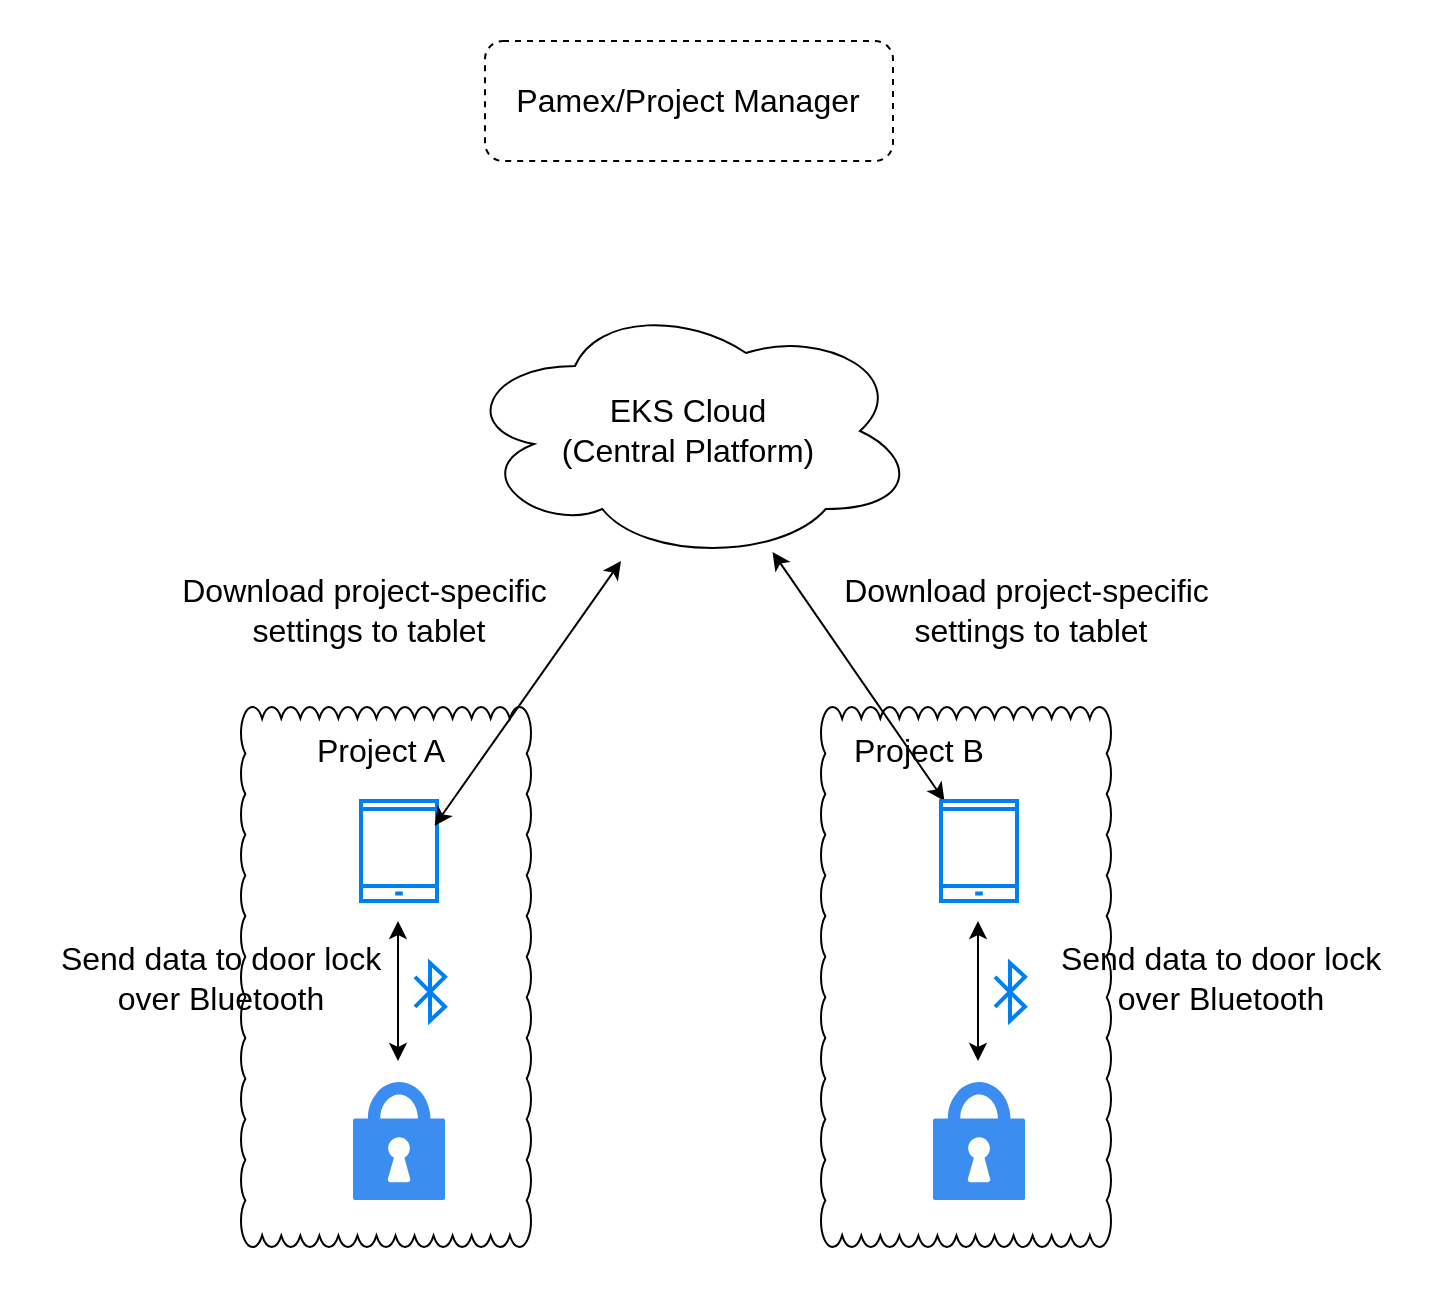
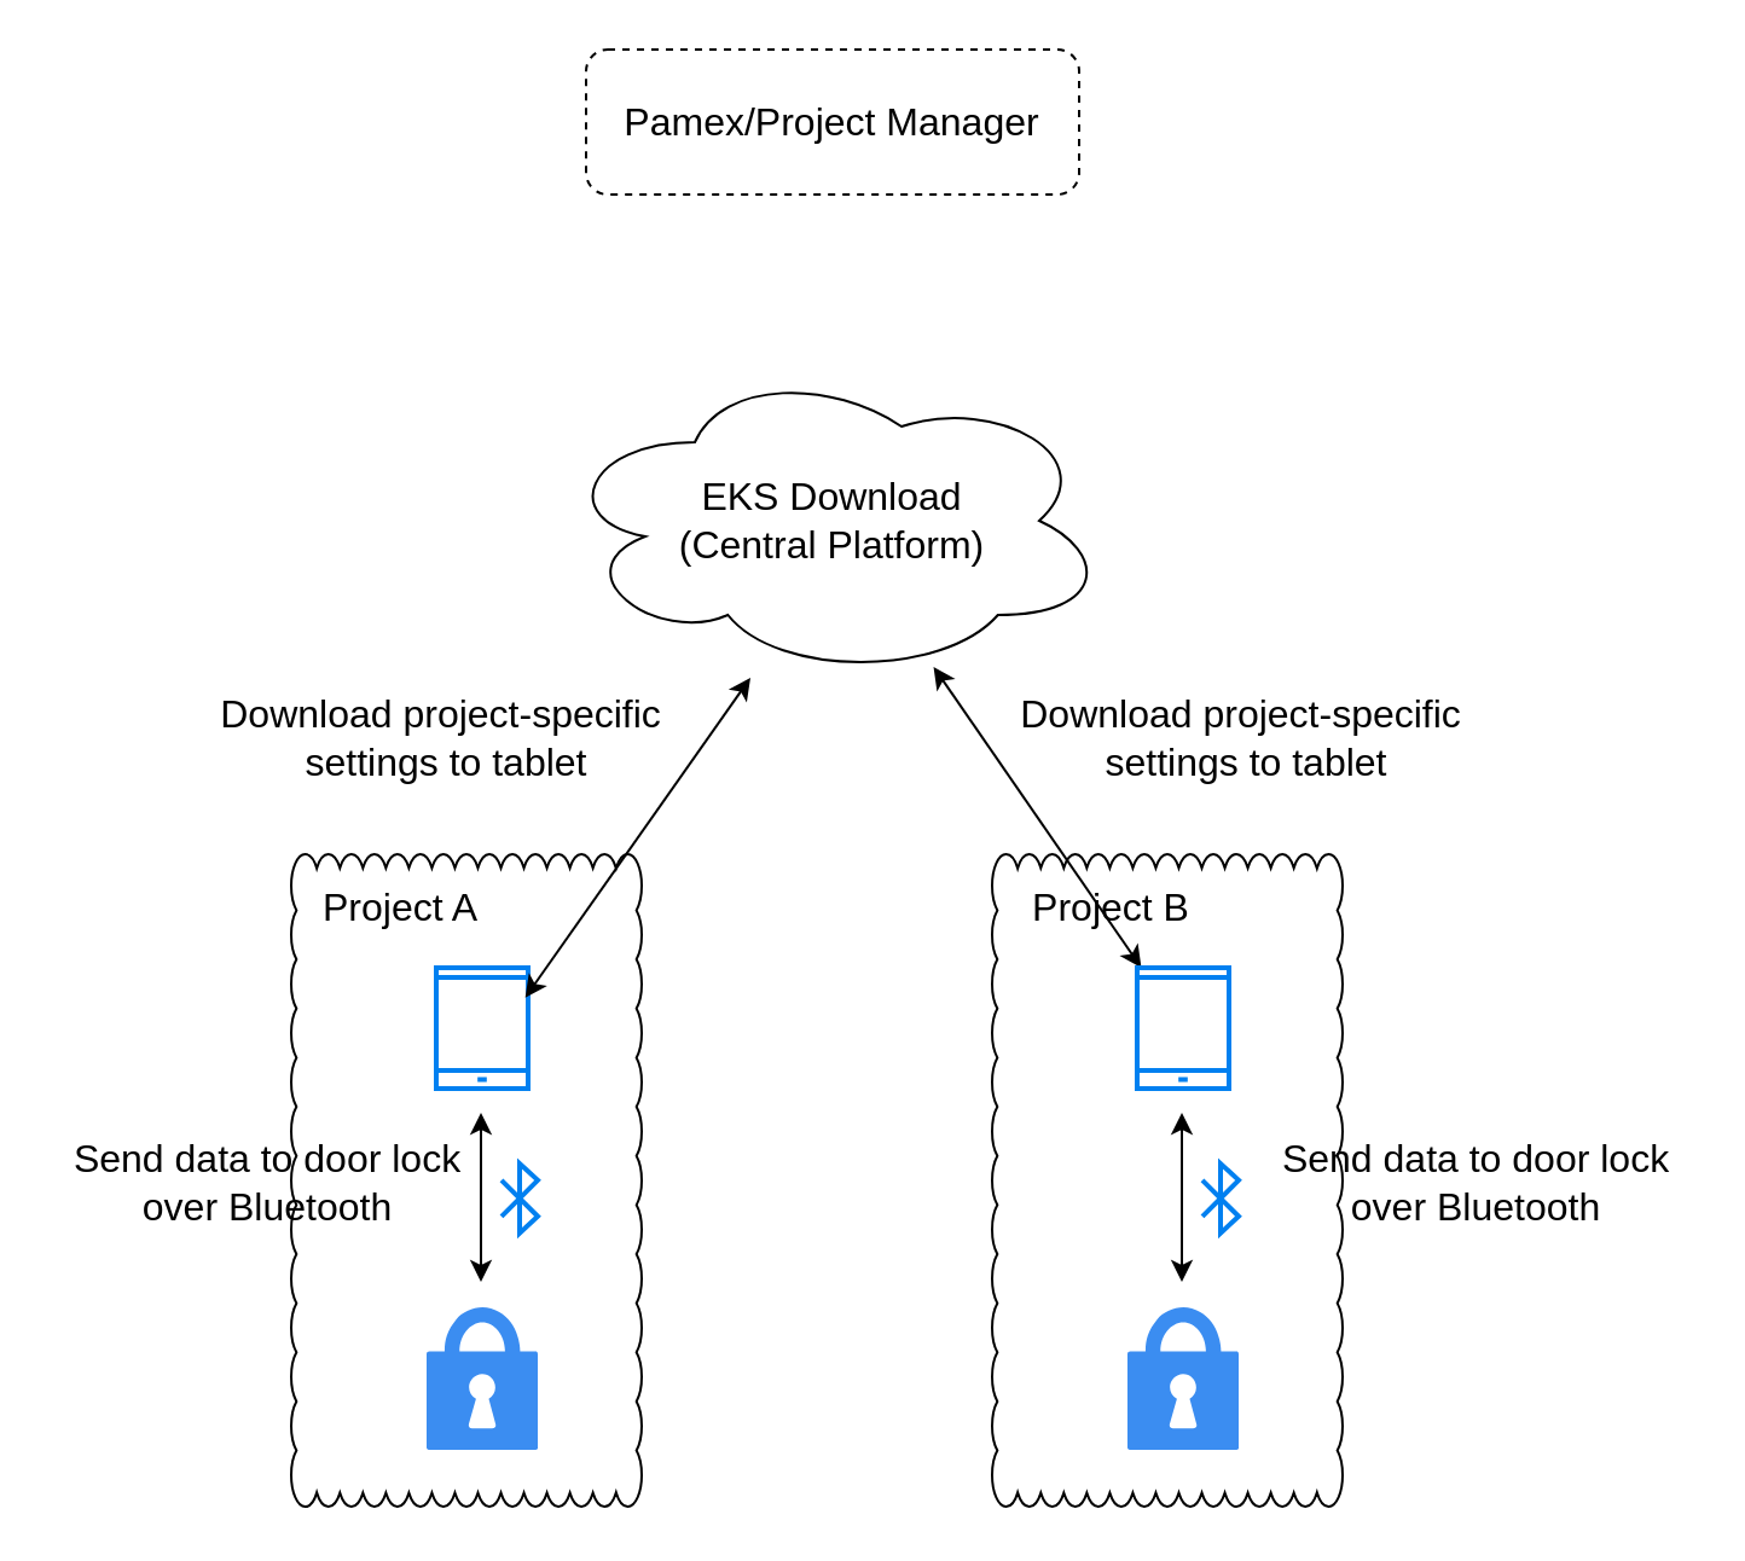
- <mxCell id="4" value="&lt;font style=&quot;font-size: 16px;&quot;&gt;EKS Cloud&lt;/font&gt;&lt;div&gt;&lt;font style=&quot;font-size: 16px;&quot;&gt;(Central Platform)&lt;/font&gt;&lt;/div&gt;" style="ellipse;shape=cloud;whiteSpace=wrap;html=1;" parent="1" vertex="1"><mxGeometry x="230" y="150" width="228" height="130" as="geometry" /></mxCell>
+ <mxCell id="4" value="&lt;font style=&quot;font-size: 16px;&quot;&gt;EKS Download&lt;/font&gt;&lt;div&gt;&lt;font style=&quot;font-size: 16px;&quot;&gt;(Central Platform)&lt;/font&gt;&lt;/div&gt;" style="ellipse;shape=cloud;whiteSpace=wrap;html=1;" parent="1" vertex="1"><mxGeometry x="230" y="150" width="228" height="130" as="geometry" /></mxCell>
- <mxCell id="11" value="&lt;font style=&quot;font-size: 16px;&quot;&gt;Project A&lt;/font&gt;" style="text;html=1;align=center;verticalAlign=middle;resizable=0;points=[];autosize=1;strokeColor=none;fillColor=none;" parent="1" vertex="1"><mxGeometry x="145" y="360" width="90" height="30" as="geometry" /></mxCell>
+ <mxCell id="11" value="&lt;font style=&quot;font-size: 16px;&quot;&gt;Project A&lt;/font&gt;" style="text;html=1;align=center;verticalAlign=middle;resizable=0;points=[];autosize=1;strokeColor=none;fillColor=none;" parent="1" vertex="1"><mxGeometry x="120" y="360" width="90" height="30" as="geometry" /></mxCell>
